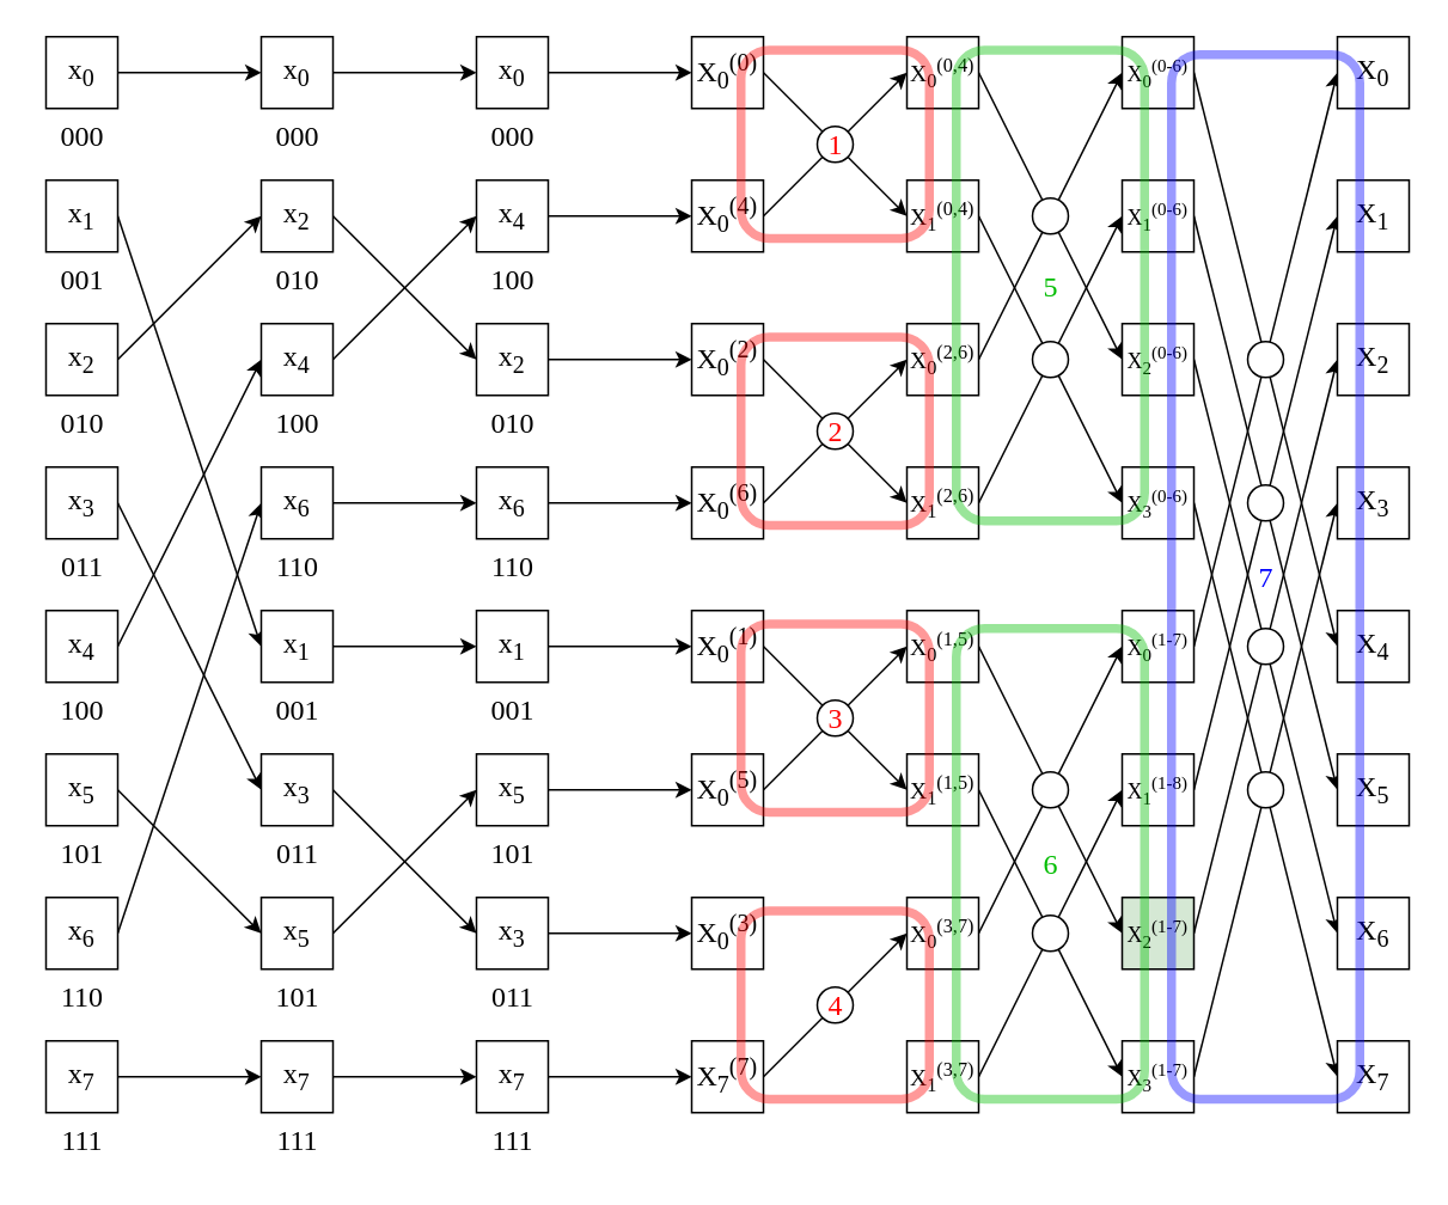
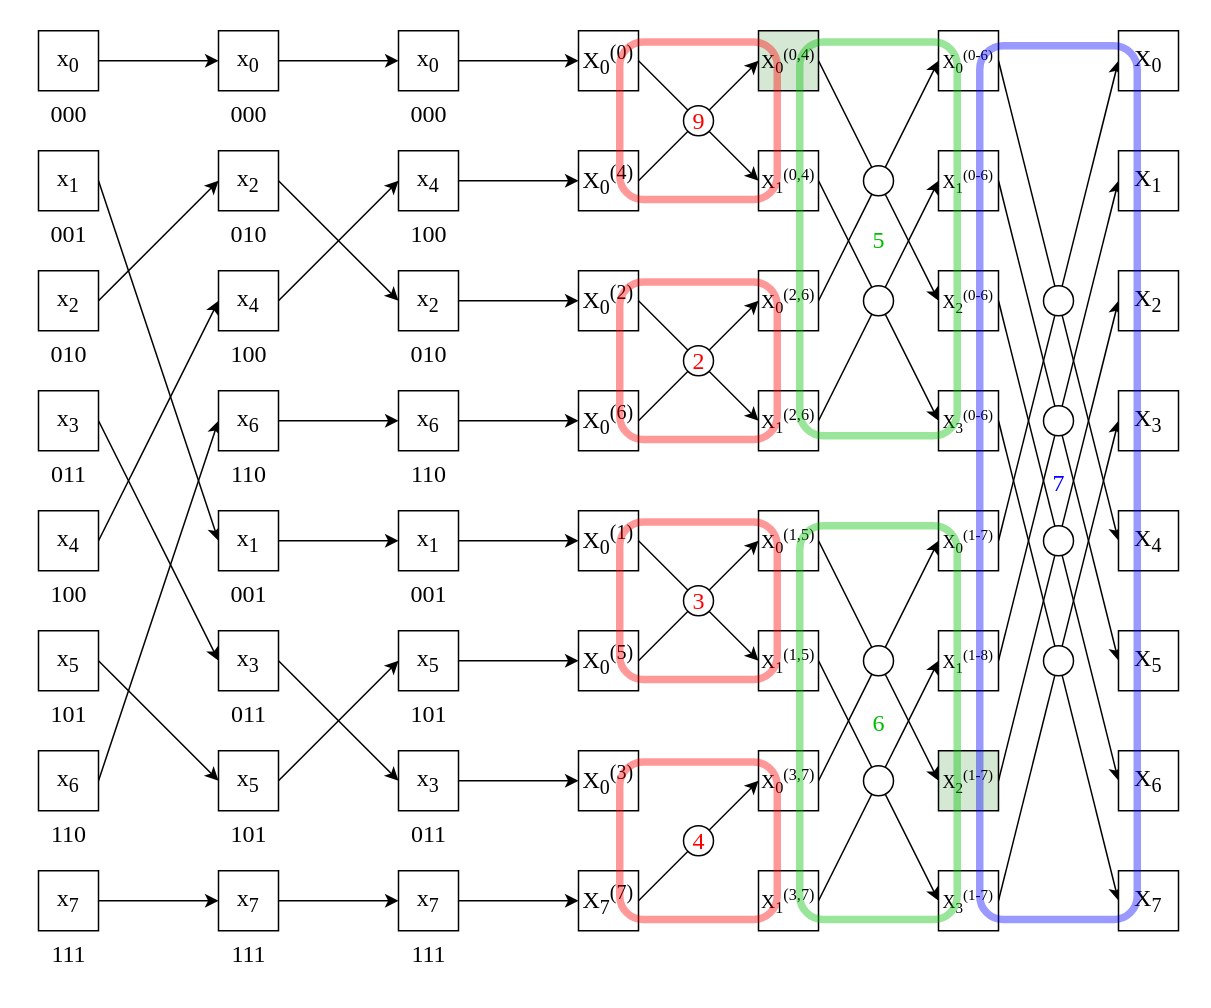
- <mxCell id="64" value="&lt;font style=&quot;font-size: 13px;&quot;&gt;X&lt;sub&gt;0&lt;/sub&gt;&lt;sup&gt;(0,4)&lt;/sup&gt;&lt;/font&gt;" style="whiteSpace=wrap;html=1;aspect=fixed;fontSize=16;fontFamily=Georgia;" parent="1" vertex="1"><mxGeometry x="505" width="40" height="40" as="geometry" y="20" /></mxCell>
+ <mxCell id="64" value="&lt;font style=&quot;font-size: 13px;&quot;&gt;X&lt;sub&gt;0&lt;/sub&gt;&lt;sup&gt;(0,4)&lt;/sup&gt;&lt;/font&gt;" style="whiteSpace=wrap;html=1;aspect=fixed;fontSize=16;fontFamily=Georgia;fillColor=#d5e8d4;" parent="1" vertex="1"><mxGeometry x="505" width="40" height="40" as="geometry" y="20" /></mxCell>
- <mxCell id="141" value="1" style="rounded=1;whiteSpace=wrap;html=1;strokeColor=#FF0000;strokeWidth=5;fontFamily=Georgia;fontSize=16;fillColor=none;opacity=40;fontColor=#FF0000;" vertex="1" parent="1"><mxGeometry x="412.5" y="27.5" width="105" height="105" as="geometry" /></mxCell>
+ <mxCell id="141" value="9" style="rounded=1;whiteSpace=wrap;html=1;strokeColor=#FF0000;strokeWidth=5;fontFamily=Georgia;fontSize=16;fillColor=none;opacity=40;fontColor=#FF0000;" vertex="1" parent="1"><mxGeometry x="412.5" y="27.5" width="105" height="105" as="geometry" /></mxCell>
